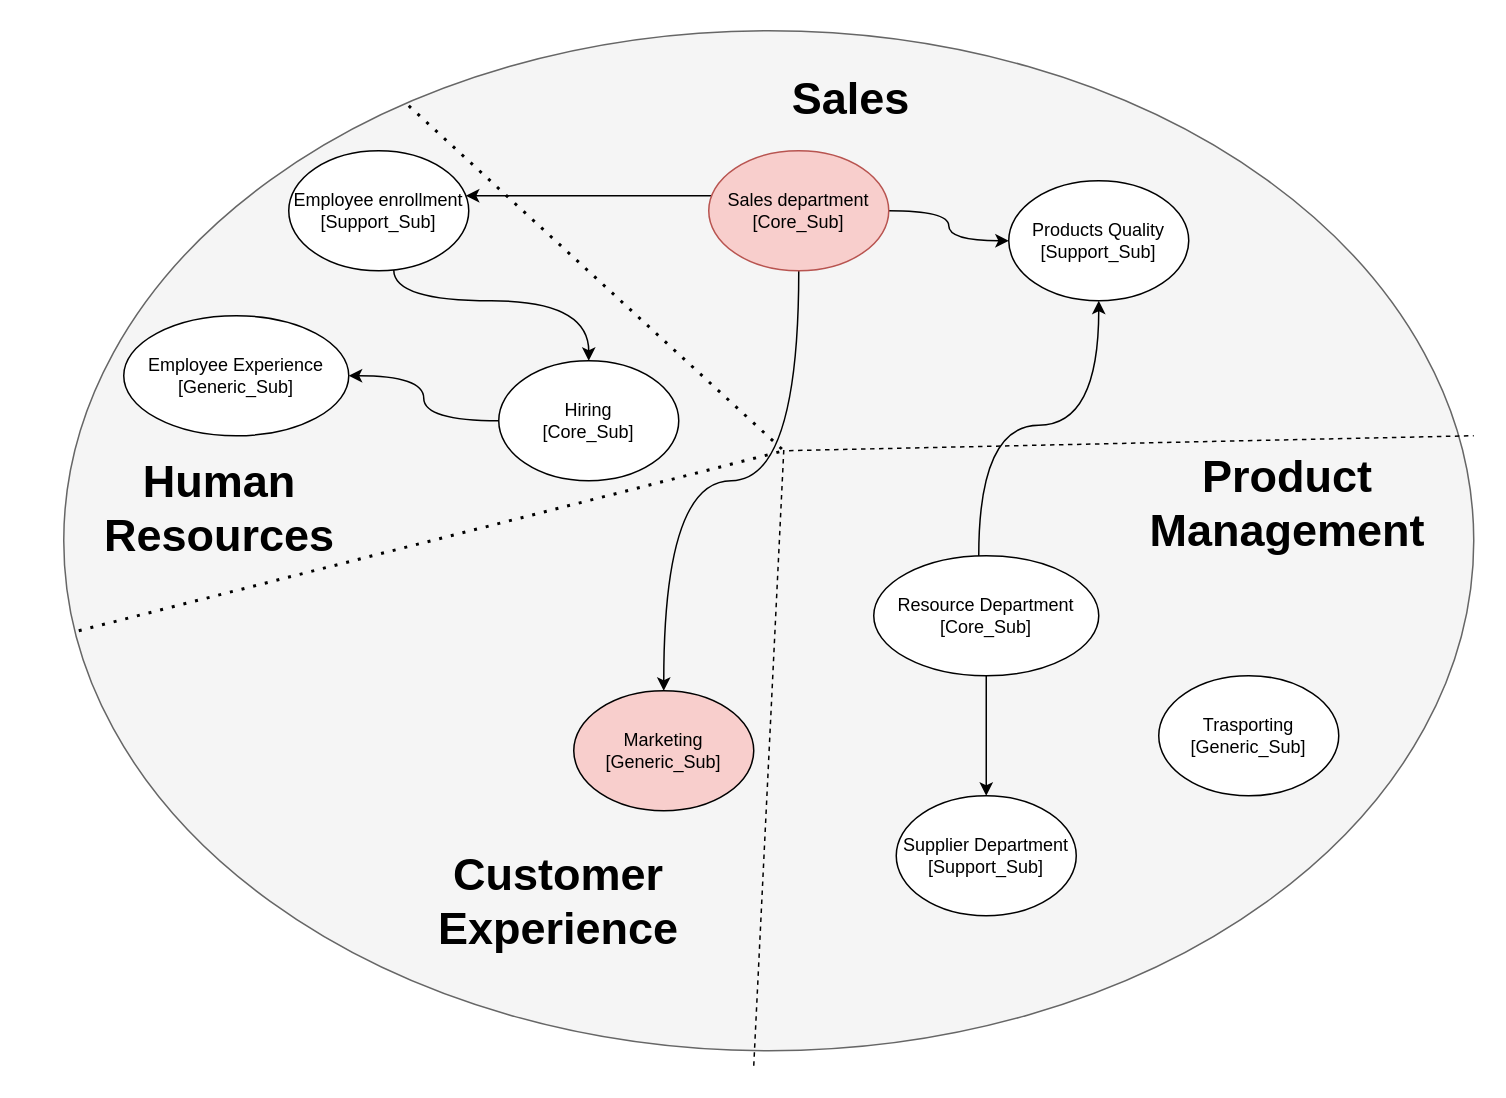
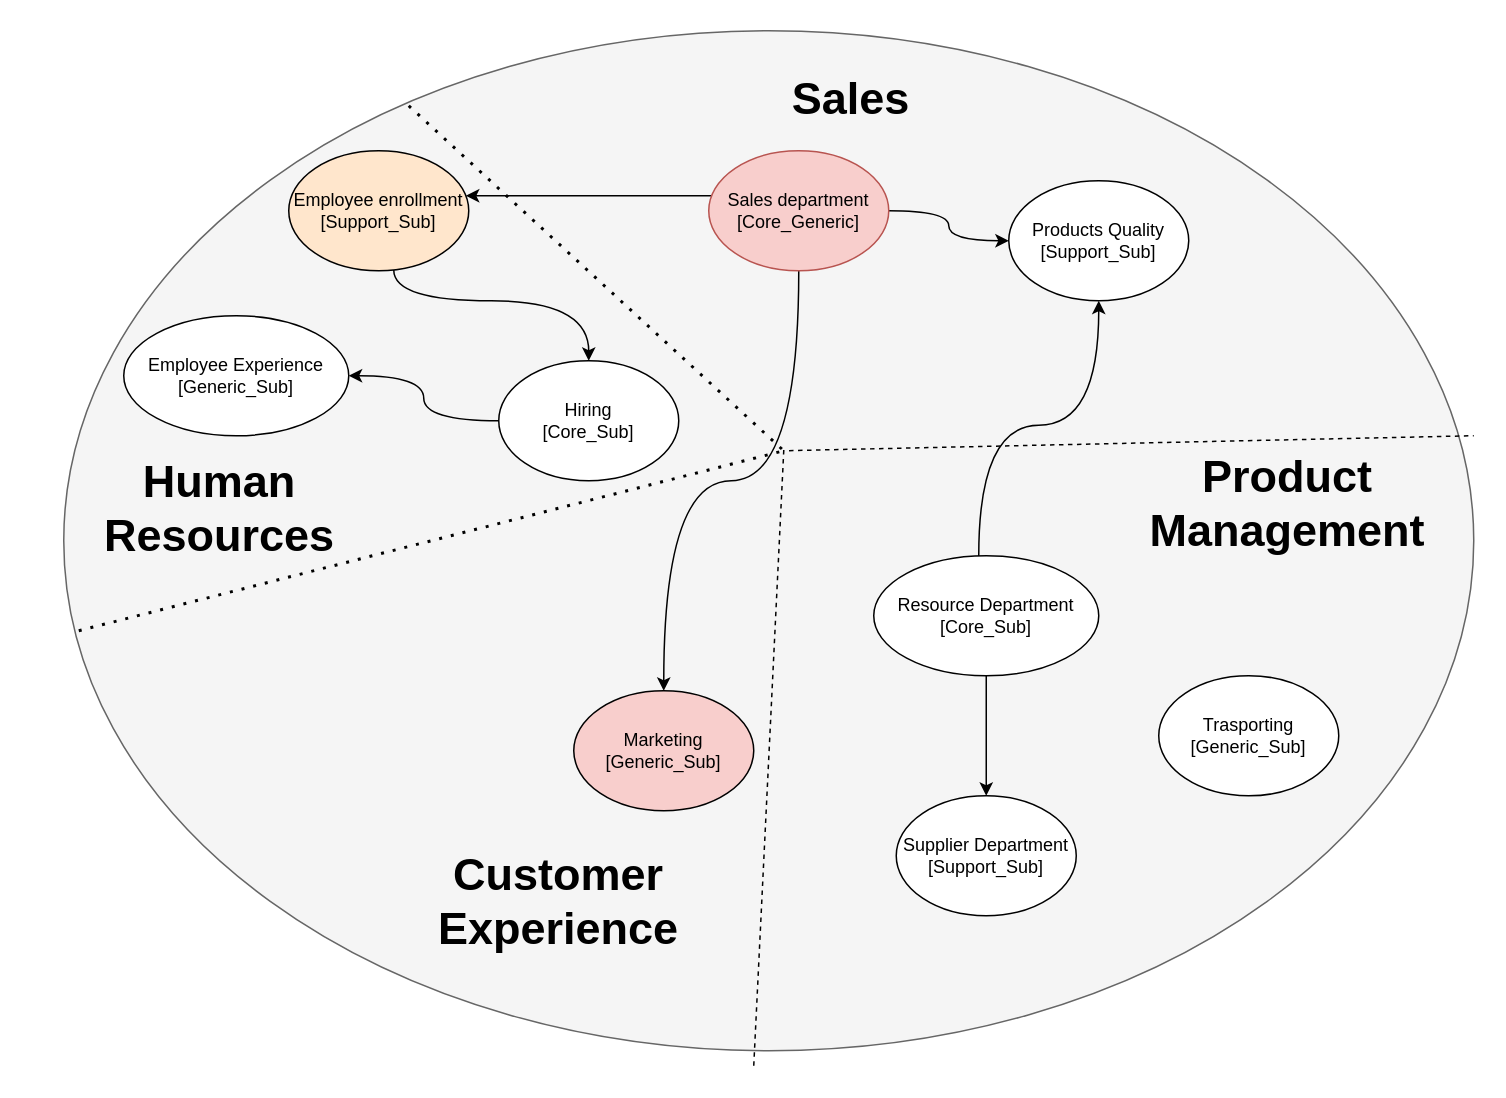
- <mxCell id="25" value="Employee enrollment&lt;br&gt;[Support_Sub]" style="ellipse;whiteSpace=wrap;html=1;fontSize=12;" parent="1" vertex="1"><mxGeometry x="192" y="100" width="120" height="80" as="geometry" /></mxCell>
+ <mxCell id="25" value="Employee enrollment&lt;br&gt;[Support_Sub]" style="ellipse;whiteSpace=wrap;html=1;fontSize=12;fillColor=#ffe6cc;" parent="1" vertex="1"><mxGeometry x="192" y="100" width="120" height="80" as="geometry" /></mxCell>
- <mxCell id="6" value="Sales department&lt;br&gt;[Core_Sub]" style="ellipse;whiteSpace=wrap;html=1;fillColor=#f8cecc;strokeColor=#b85450;" parent="1" vertex="1"><mxGeometry x="472" y="100" width="120" height="80" as="geometry" /></mxCell>
+ <mxCell id="6" value="Sales department&lt;br&gt;[Core_Generic]" style="ellipse;whiteSpace=wrap;html=1;fillColor=#f8cecc;strokeColor=#b85450;" parent="1" vertex="1"><mxGeometry x="472" y="100" width="120" height="80" as="geometry" /></mxCell>
